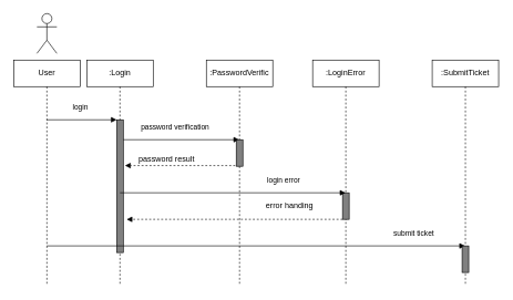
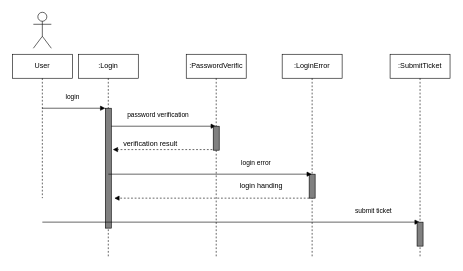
- <mxCell id="16" value="password result" style="text;html=1;align=center;verticalAlign=middle;resizable=0;points=[];autosize=1;strokeColor=none;fillColor=none;" vertex="1" parent="1"><mxGeometry x="195" y="225" width="110" height="30" as="geometry" /></mxCell>
+ <mxCell id="16" value="verification result" style="text;html=1;align=center;verticalAlign=middle;resizable=0;points=[];autosize=1;strokeColor=none;fillColor=none;" vertex="1" parent="1"><mxGeometry x="195" y="225" width="110" height="30" as="geometry" /></mxCell>
- <mxCell id="3" value="User" style="shape=umlLifeline;perimeter=lifelinePerimeter;whiteSpace=wrap;html=1;container=1;collapsible=0;recursiveResize=0;outlineConnect=0;" vertex="1" parent="1"><mxGeometry x="20" y="90" width="100" height="340" as="geometry" /></mxCell>
+ <mxCell id="3" value="User" style="shape=umlLifeline;perimeter=lifelinePerimeter;whiteSpace=wrap;html=1;container=1;collapsible=0;recursiveResize=0;outlineConnect=0;" vertex="1" parent="1"><mxGeometry x="20" y="90" width="100" height="240" as="geometry" /></mxCell>
- <mxCell id="18" value="error handing" style="text;html=1;align=center;verticalAlign=middle;resizable=0;points=[];autosize=1;strokeColor=none;fillColor=none;" vertex="1" parent="1"><mxGeometry x="390" y="295" width="90" height="30" as="geometry" /></mxCell>
+ <mxCell id="18" value="login handing" style="text;html=1;align=center;verticalAlign=middle;resizable=0;points=[];autosize=1;strokeColor=none;fillColor=none;" vertex="1" parent="1"><mxGeometry x="390" y="295" width="90" height="30" as="geometry" /></mxCell>
